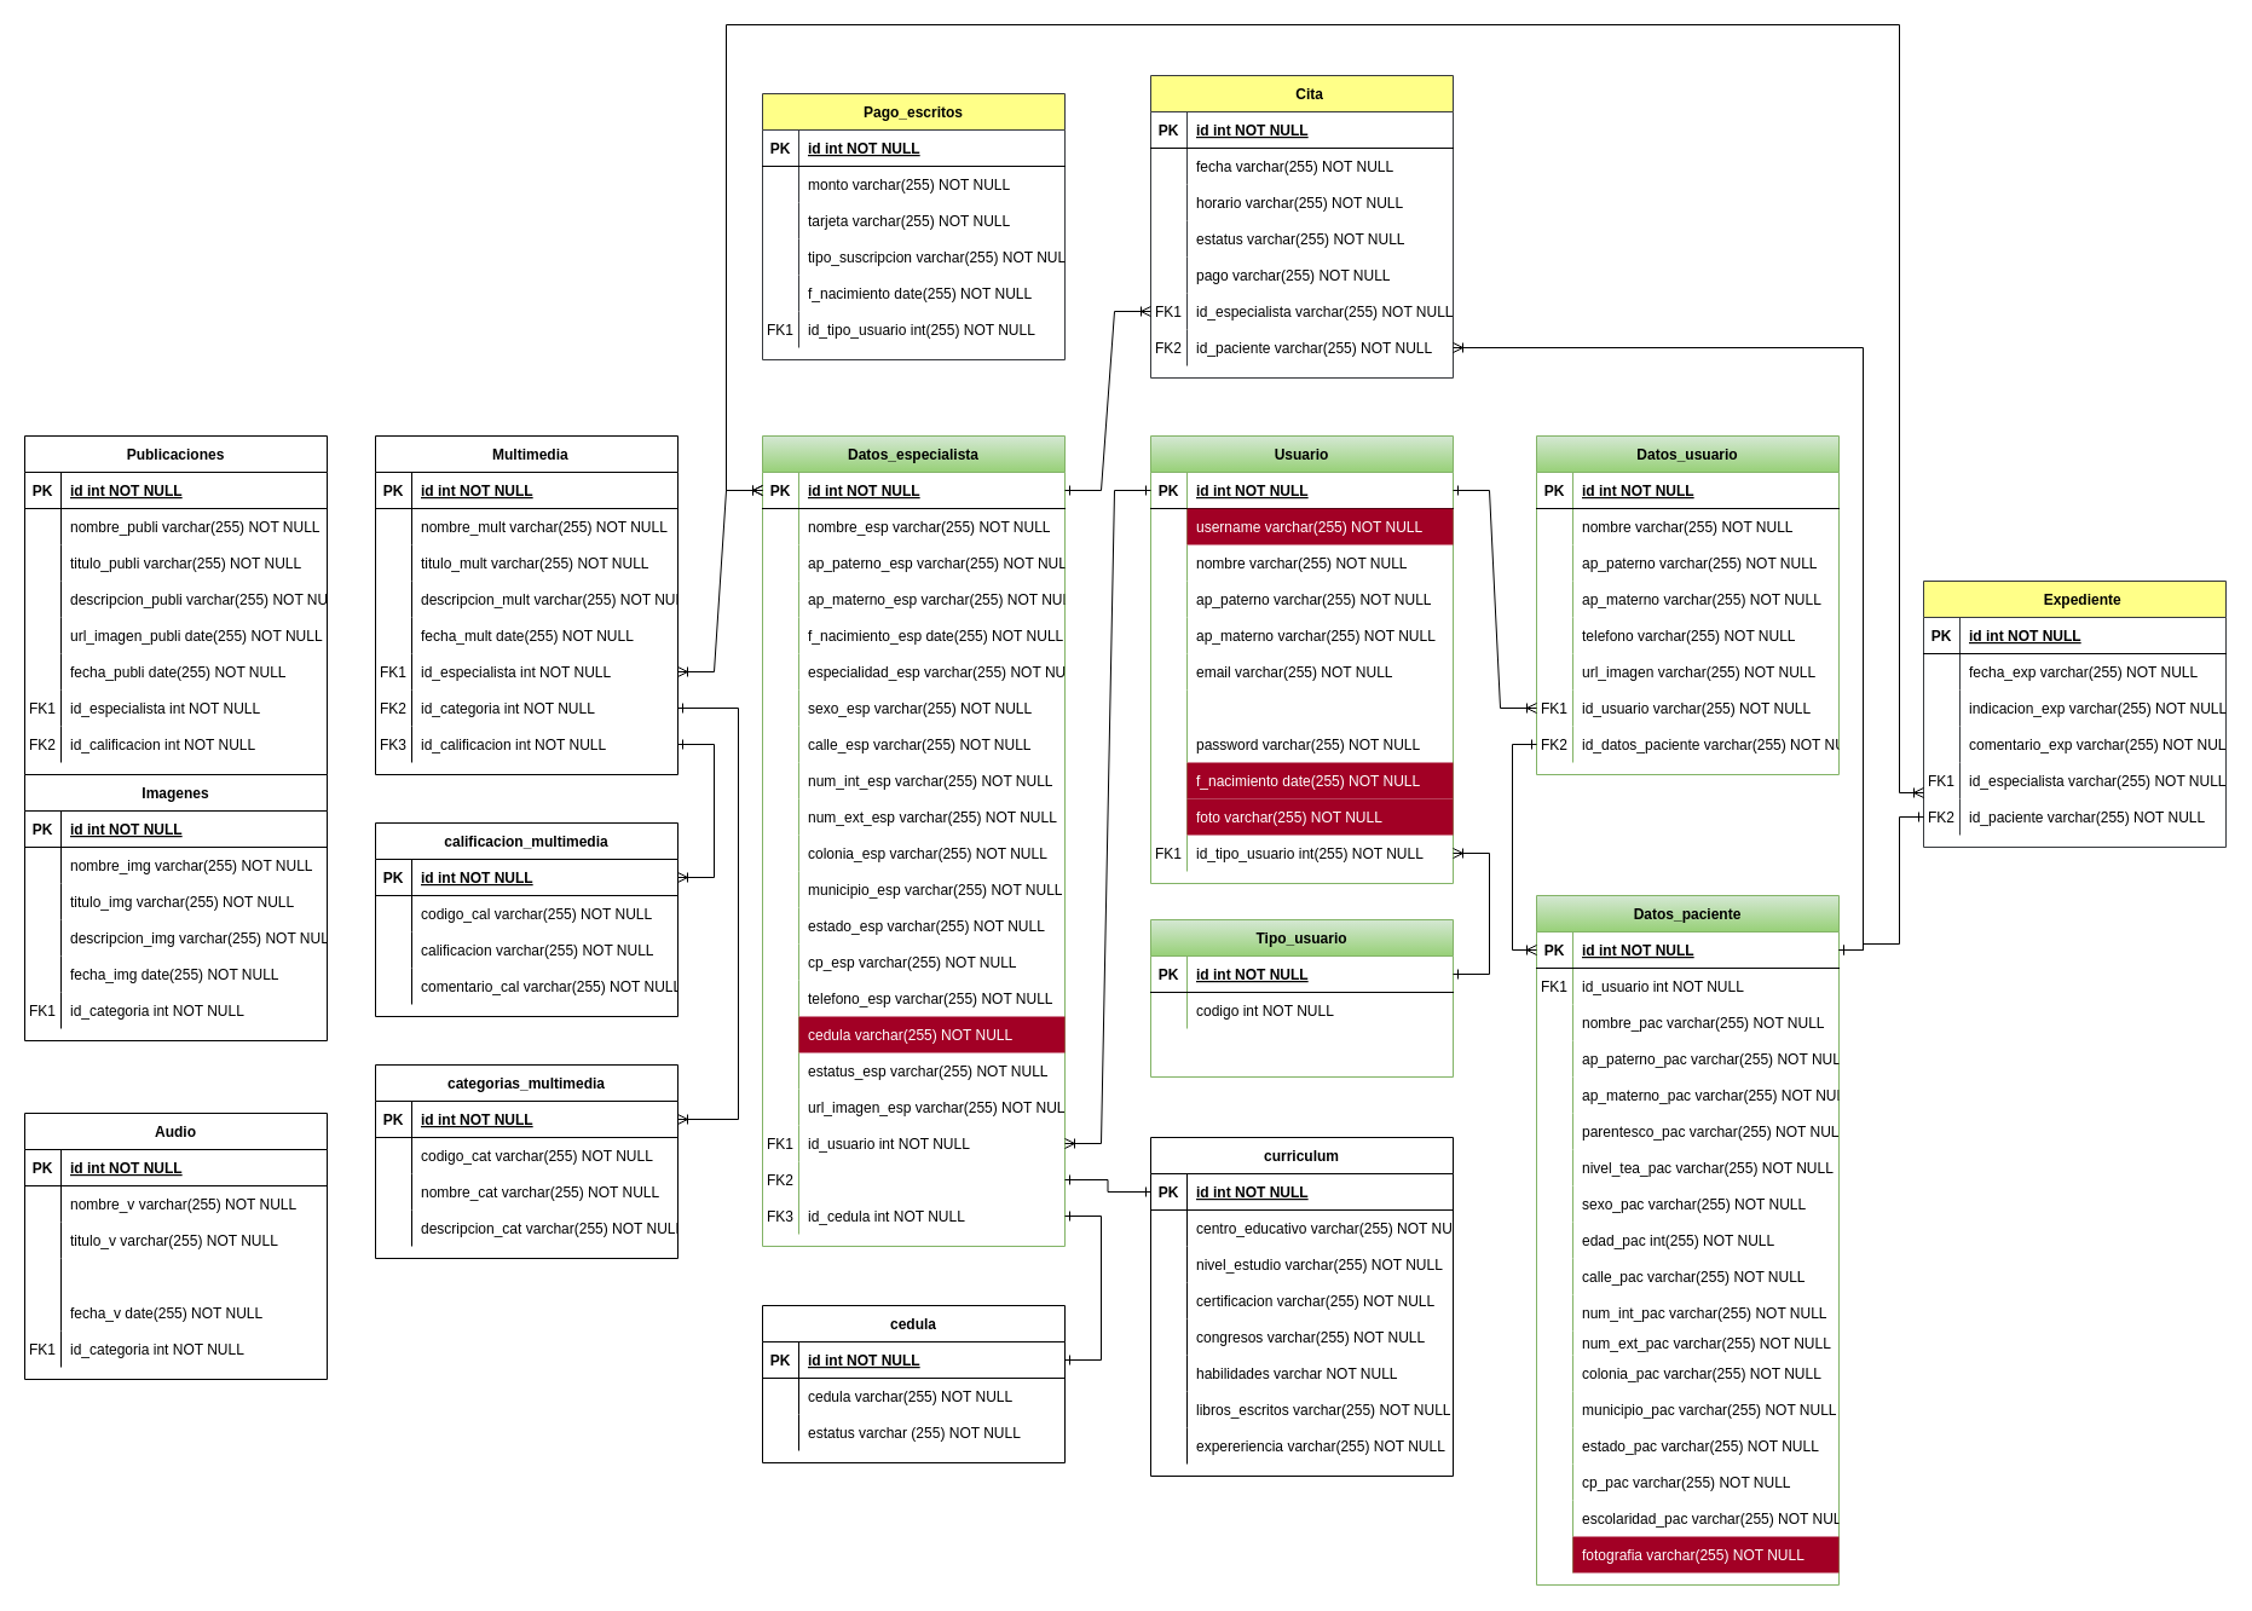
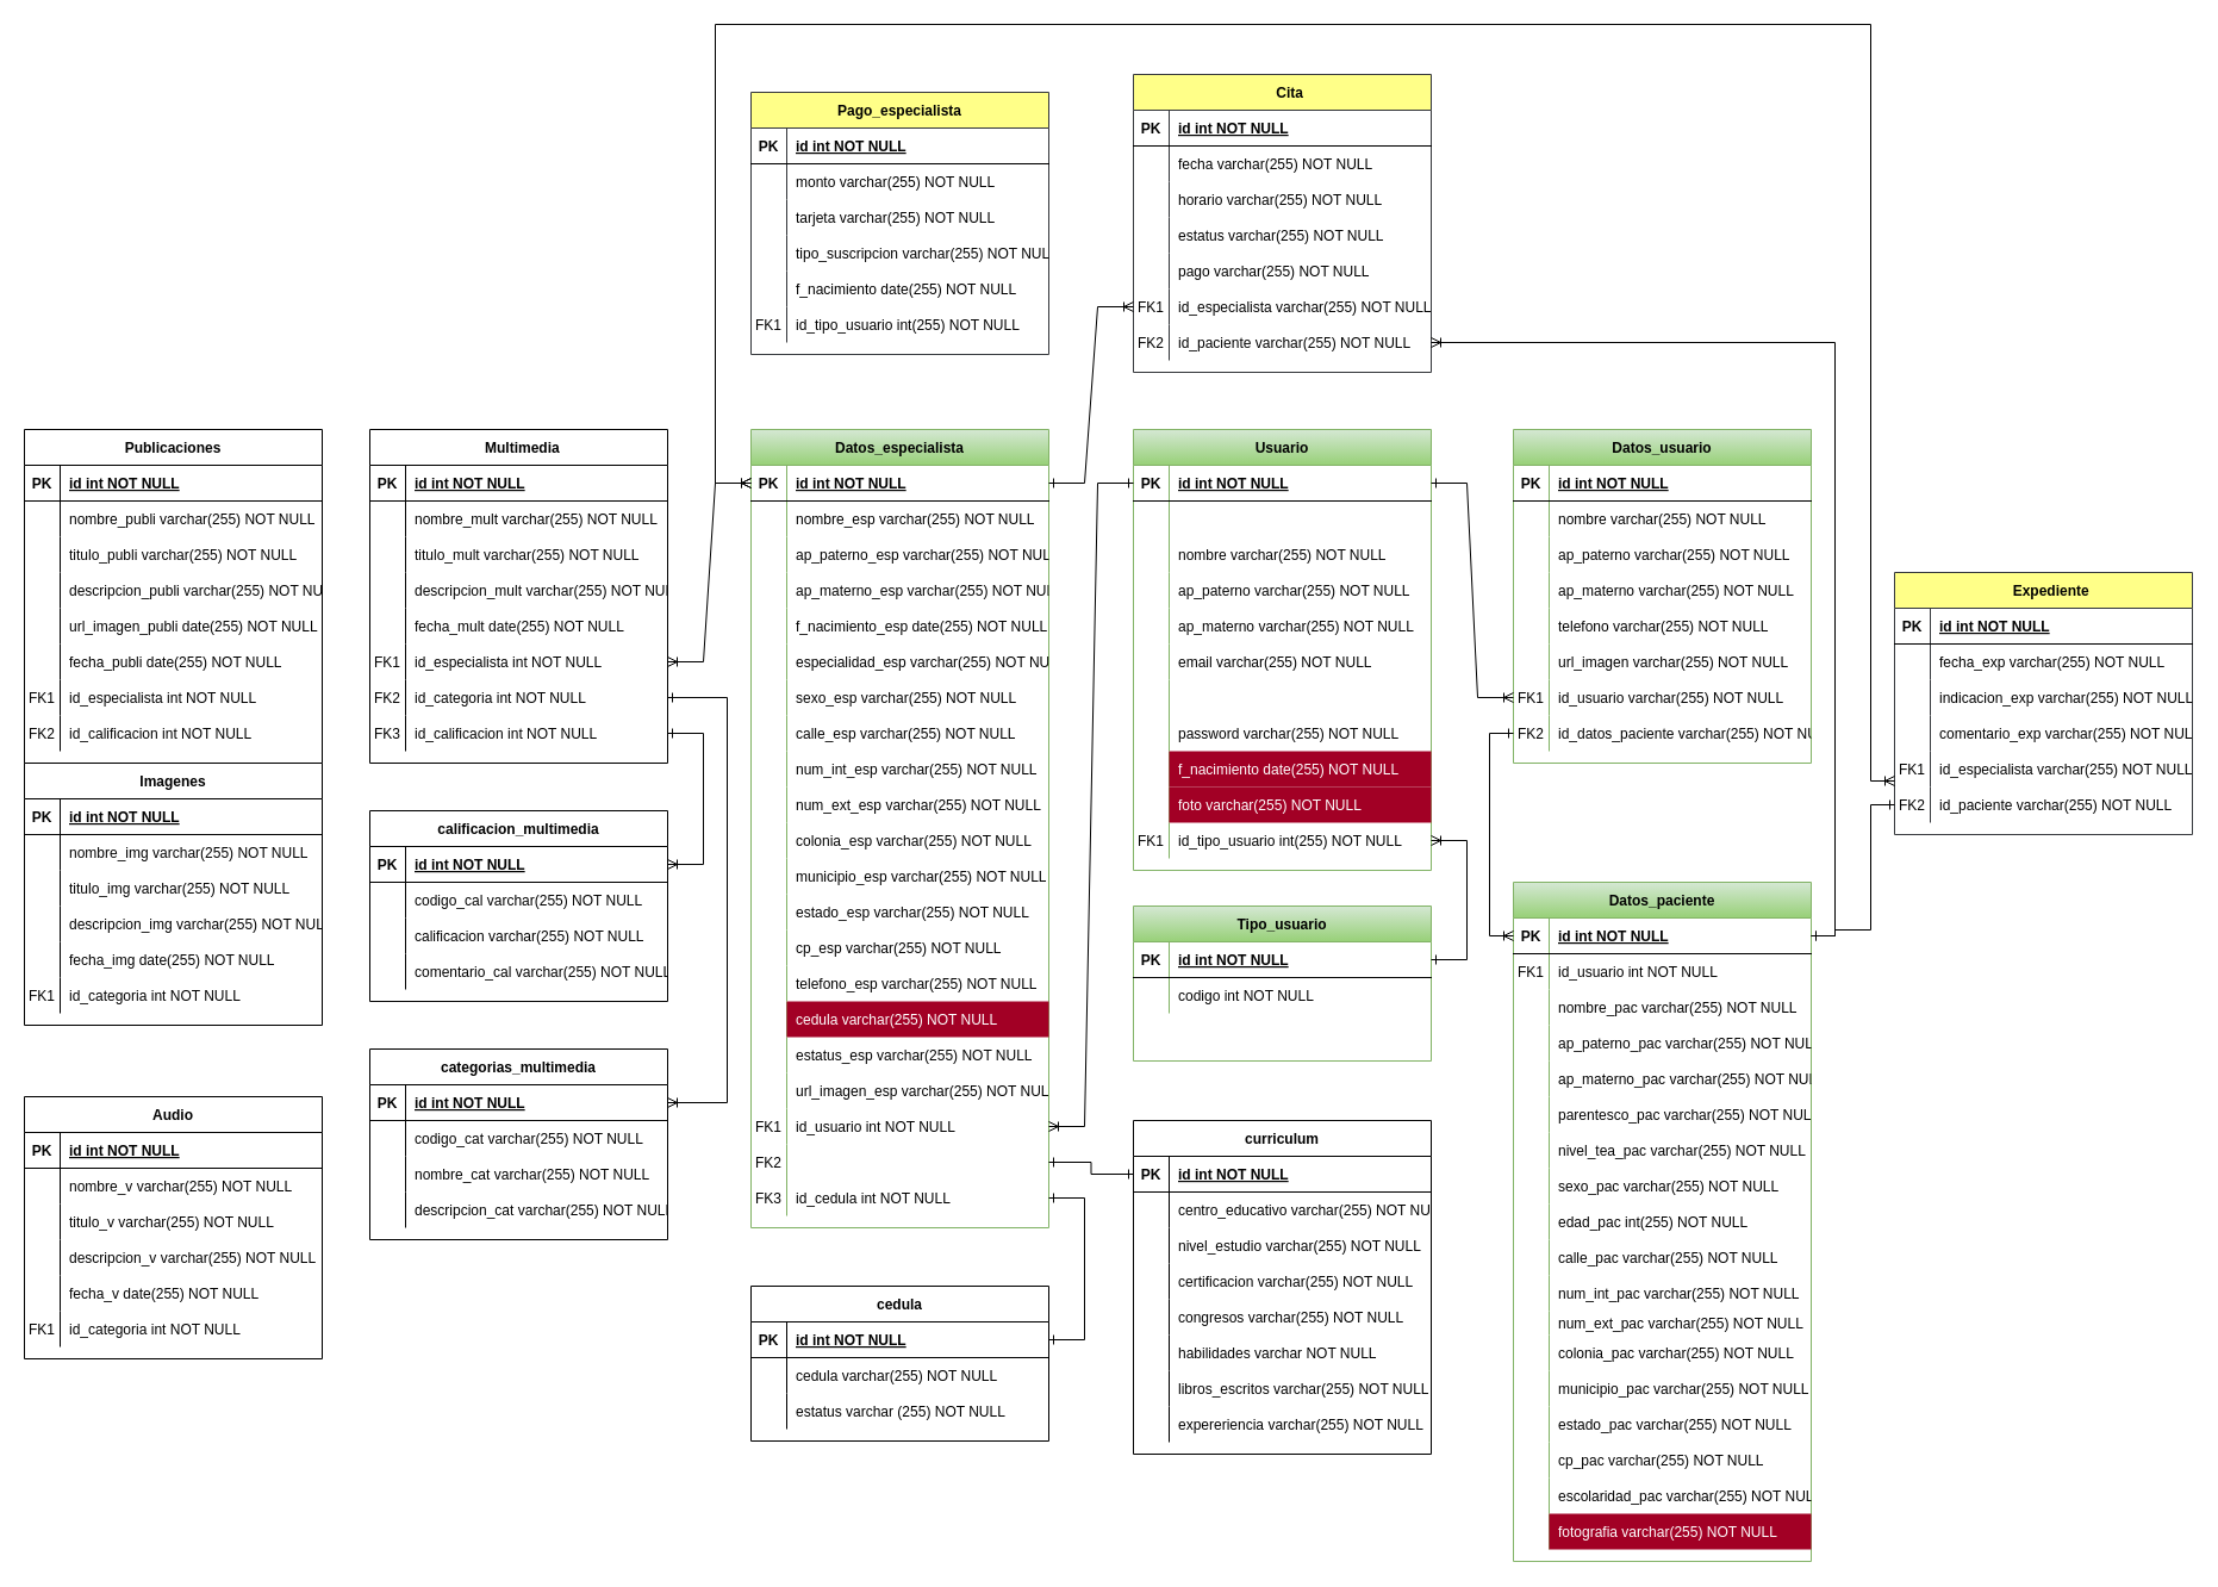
- <mxCell id="252" value="Pago_escritos" style="shape=table;startSize=30;container=1;collapsible=1;childLayout=tableLayout;fixedRows=1;rowLines=0;fontStyle=1;align=center;resizeLast=1;fillColor=#ffff88;strokeColor=#36393d;" vertex="1" parent="1"><mxGeometry x="630" y="77" width="250" height="220" as="geometry"><mxRectangle x="-240" y="-292" width="140" height="30" as="alternateBounds" /></mxGeometry></mxCell>
+ <mxCell id="252" value="Pago_especialista" style="shape=table;startSize=30;container=1;collapsible=1;childLayout=tableLayout;fixedRows=1;rowLines=0;fontStyle=1;align=center;resizeLast=1;fillColor=#ffff88;strokeColor=#36393d;" vertex="1" parent="1"><mxGeometry x="630" y="77" width="250" height="220" as="geometry"><mxRectangle x="-240" y="-292" width="140" height="30" as="alternateBounds" /></mxGeometry></mxCell>
- <mxCell id="63" value="username varchar(255) NOT NULL" style="shape=partialRectangle;overflow=hidden;connectable=0;fillColor=#a20025;top=0;left=0;bottom=0;right=0;align=left;spacingLeft=6;fontColor=#ffffff;strokeColor=#6F0000;" parent="61" vertex="1"><mxGeometry x="30" width="220" height="30" as="geometry"><mxRectangle width="220" height="30" as="alternateBounds" /></mxGeometry></mxCell>
+ <mxCell id="362" value="descripcion_v varchar(255) NOT NULL" style="shape=partialRectangle;overflow=hidden;connectable=0;fillColor=none;top=0;left=0;bottom=0;right=0;align=left;spacingLeft=6;" vertex="1" parent="360"><mxGeometry x="30" width="220" height="30" as="geometry"><mxRectangle width="220" height="30" as="alternateBounds" /></mxGeometry></mxCell>
